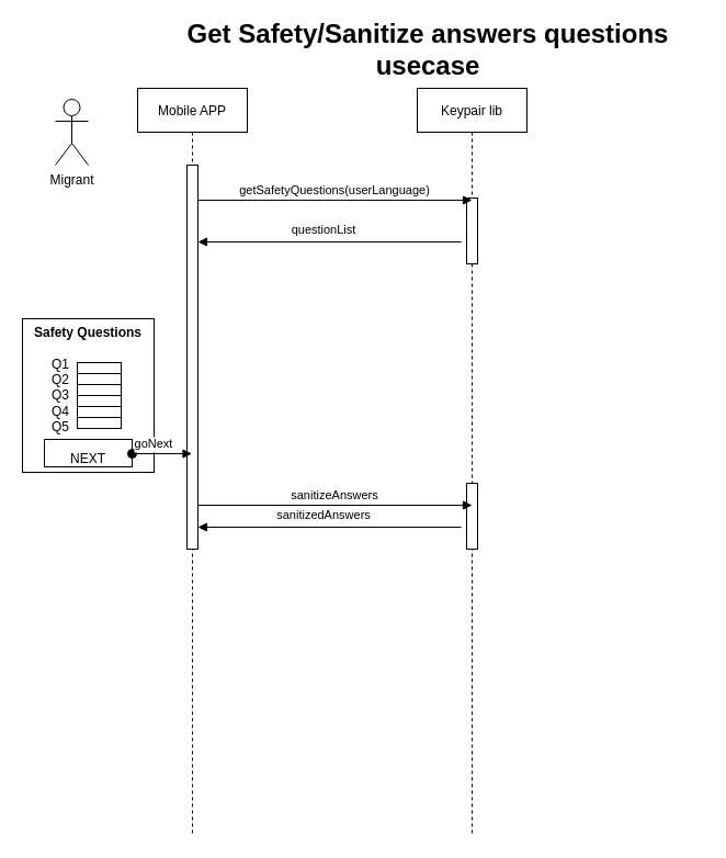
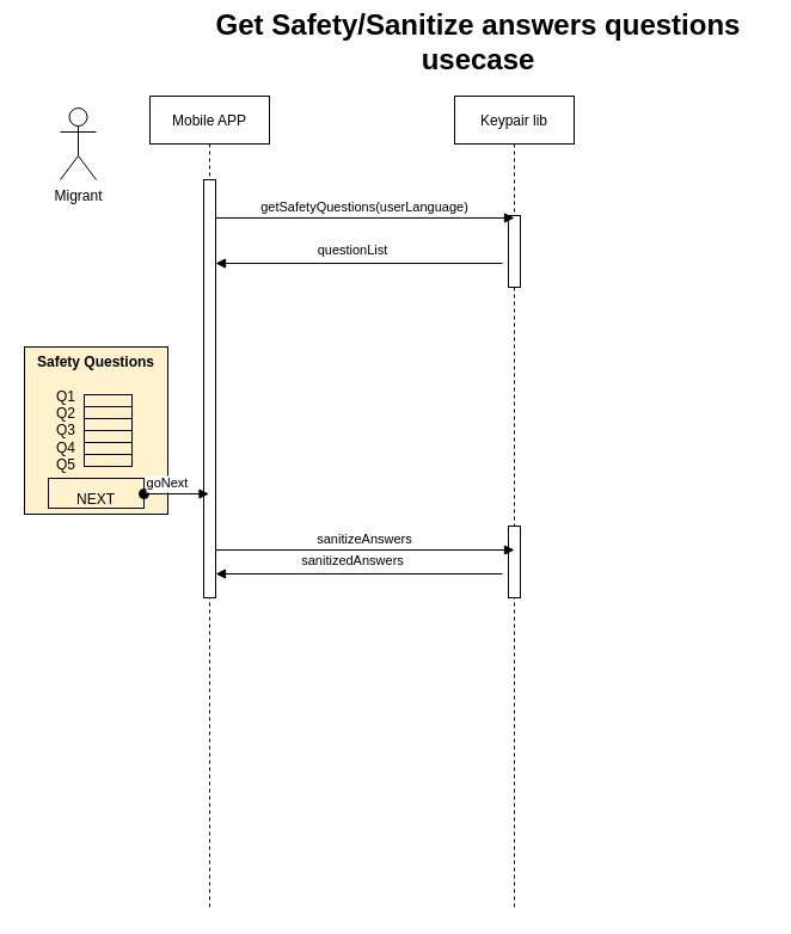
- <mxCell id="18" value="&lt;font style=&quot;font-size: 24px&quot;&gt;&lt;b&gt;Get Safety/Sanitize answers questions usecase&lt;/b&gt;&lt;/font&gt;" style="text;html=1;strokeColor=none;fillColor=none;align=center;verticalAlign=middle;whiteSpace=wrap;rounded=0;" parent="1" vertex="1"><mxGeometry x="140" y="20" width="500" height="50" as="geometry" /></mxCell>
+ <mxCell id="18" value="&lt;font style=&quot;font-size: 24px&quot;&gt;&lt;b&gt;Get Safety/Sanitize answers questions usecase&lt;/b&gt;&lt;/font&gt;" style="text;html=1;strokeColor=none;fillColor=none;align=center;verticalAlign=middle;whiteSpace=wrap;rounded=0;" parent="1" vertex="1"><mxGeometry x="150" y="10" width="500" height="50" as="geometry" /></mxCell>
- <mxCell id="8" value="&lt;b&gt;Safety Questions&lt;br&gt;&lt;br&gt;&lt;/b&gt;Q1&amp;nbsp; &amp;nbsp; &amp;nbsp; &amp;nbsp; &amp;nbsp; &amp;nbsp; &amp;nbsp; &amp;nbsp;&lt;br&gt;Q2&amp;nbsp; &amp;nbsp; &amp;nbsp; &amp;nbsp; &amp;nbsp; &amp;nbsp; &amp;nbsp; &amp;nbsp;&lt;br&gt;Q3&amp;nbsp; &amp;nbsp; &amp;nbsp; &amp;nbsp; &amp;nbsp; &amp;nbsp; &amp;nbsp; &amp;nbsp;&lt;br&gt;Q4&amp;nbsp; &amp;nbsp; &amp;nbsp; &amp;nbsp; &amp;nbsp; &amp;nbsp; &amp;nbsp; &amp;nbsp;&lt;br&gt;Q5&amp;nbsp; &amp;nbsp; &amp;nbsp; &amp;nbsp; &amp;nbsp; &amp;nbsp; &amp;nbsp; &amp;nbsp;&lt;br&gt;&lt;br&gt;NEXT" style="rounded=0;whiteSpace=wrap;html=1;" parent="1" vertex="1"><mxGeometry x="20" y="290" width="120" height="140" as="geometry" /></mxCell>
+ <mxCell id="8" value="&lt;b&gt;Safety Questions&lt;br&gt;&lt;br&gt;&lt;/b&gt;Q1&amp;nbsp; &amp;nbsp; &amp;nbsp; &amp;nbsp; &amp;nbsp; &amp;nbsp; &amp;nbsp; &amp;nbsp;&lt;br&gt;Q2&amp;nbsp; &amp;nbsp; &amp;nbsp; &amp;nbsp; &amp;nbsp; &amp;nbsp; &amp;nbsp; &amp;nbsp;&lt;br&gt;Q3&amp;nbsp; &amp;nbsp; &amp;nbsp; &amp;nbsp; &amp;nbsp; &amp;nbsp; &amp;nbsp; &amp;nbsp;&lt;br&gt;Q4&amp;nbsp; &amp;nbsp; &amp;nbsp; &amp;nbsp; &amp;nbsp; &amp;nbsp; &amp;nbsp; &amp;nbsp;&lt;br&gt;Q5&amp;nbsp; &amp;nbsp; &amp;nbsp; &amp;nbsp; &amp;nbsp; &amp;nbsp; &amp;nbsp; &amp;nbsp;&lt;br&gt;&lt;br&gt;NEXT" style="rounded=0;whiteSpace=wrap;html=1;fillColor=#fff2cc;" parent="1" vertex="1"><mxGeometry x="20" y="290" width="120" height="140" as="geometry" /></mxCell>
